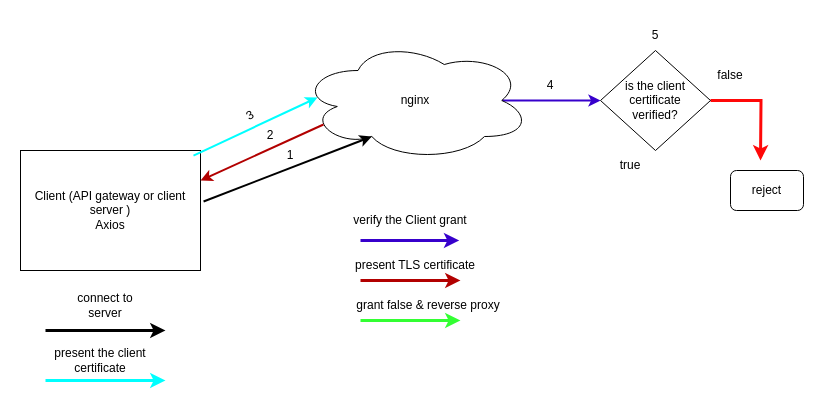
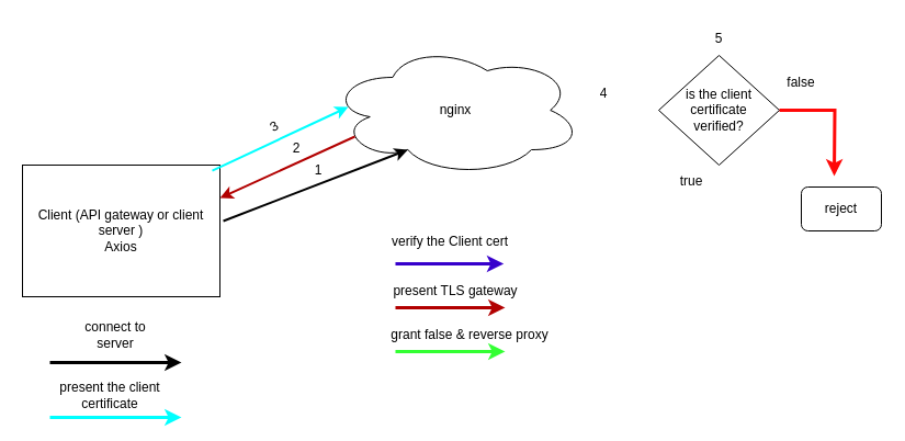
- <mxCell id="2" value="" style="edgeStyle=orthogonalEdgeStyle;rounded=0;orthogonalLoop=1;jettySize=auto;html=1;strokeWidth=2;fillColor=#6a00ff;strokeColor=#3700CC;exitX=0.875;exitY=0.5;exitDx=0;exitDy=0;exitPerimeter=0;" edge="1" parent="1" source="3" target="9"><mxGeometry relative="1" as="geometry" /></mxCell>
- <mxCell id="11" value="verify the Client grant" style="text;html=1;strokeColor=none;fillColor=none;align=center;verticalAlign=middle;whiteSpace=wrap;rounded=0;" vertex="1" parent="1"><mxGeometry x="350" y="200" width="120" height="40" as="geometry" /></mxCell>
+ <mxCell id="11" value="verify the Client cert" style="text;html=1;strokeColor=none;fillColor=none;align=center;verticalAlign=middle;whiteSpace=wrap;rounded=0;" vertex="1" parent="1"><mxGeometry x="350" y="200" width="120" height="40" as="geometry" /></mxCell>
- <mxCell id="17" value="present TLS certificate&lt;br&gt;" style="text;html=1;strokeColor=none;fillColor=none;align=center;verticalAlign=middle;whiteSpace=wrap;rounded=0;" vertex="1" parent="1"><mxGeometry x="325" y="250" width="180" height="30" as="geometry" /></mxCell>
+ <mxCell id="17" value="present TLS gateway&lt;br&gt;" style="text;html=1;strokeColor=none;fillColor=none;align=center;verticalAlign=middle;whiteSpace=wrap;rounded=0;" vertex="1" parent="1"><mxGeometry x="325" y="250" width="180" height="30" as="geometry" /></mxCell>
